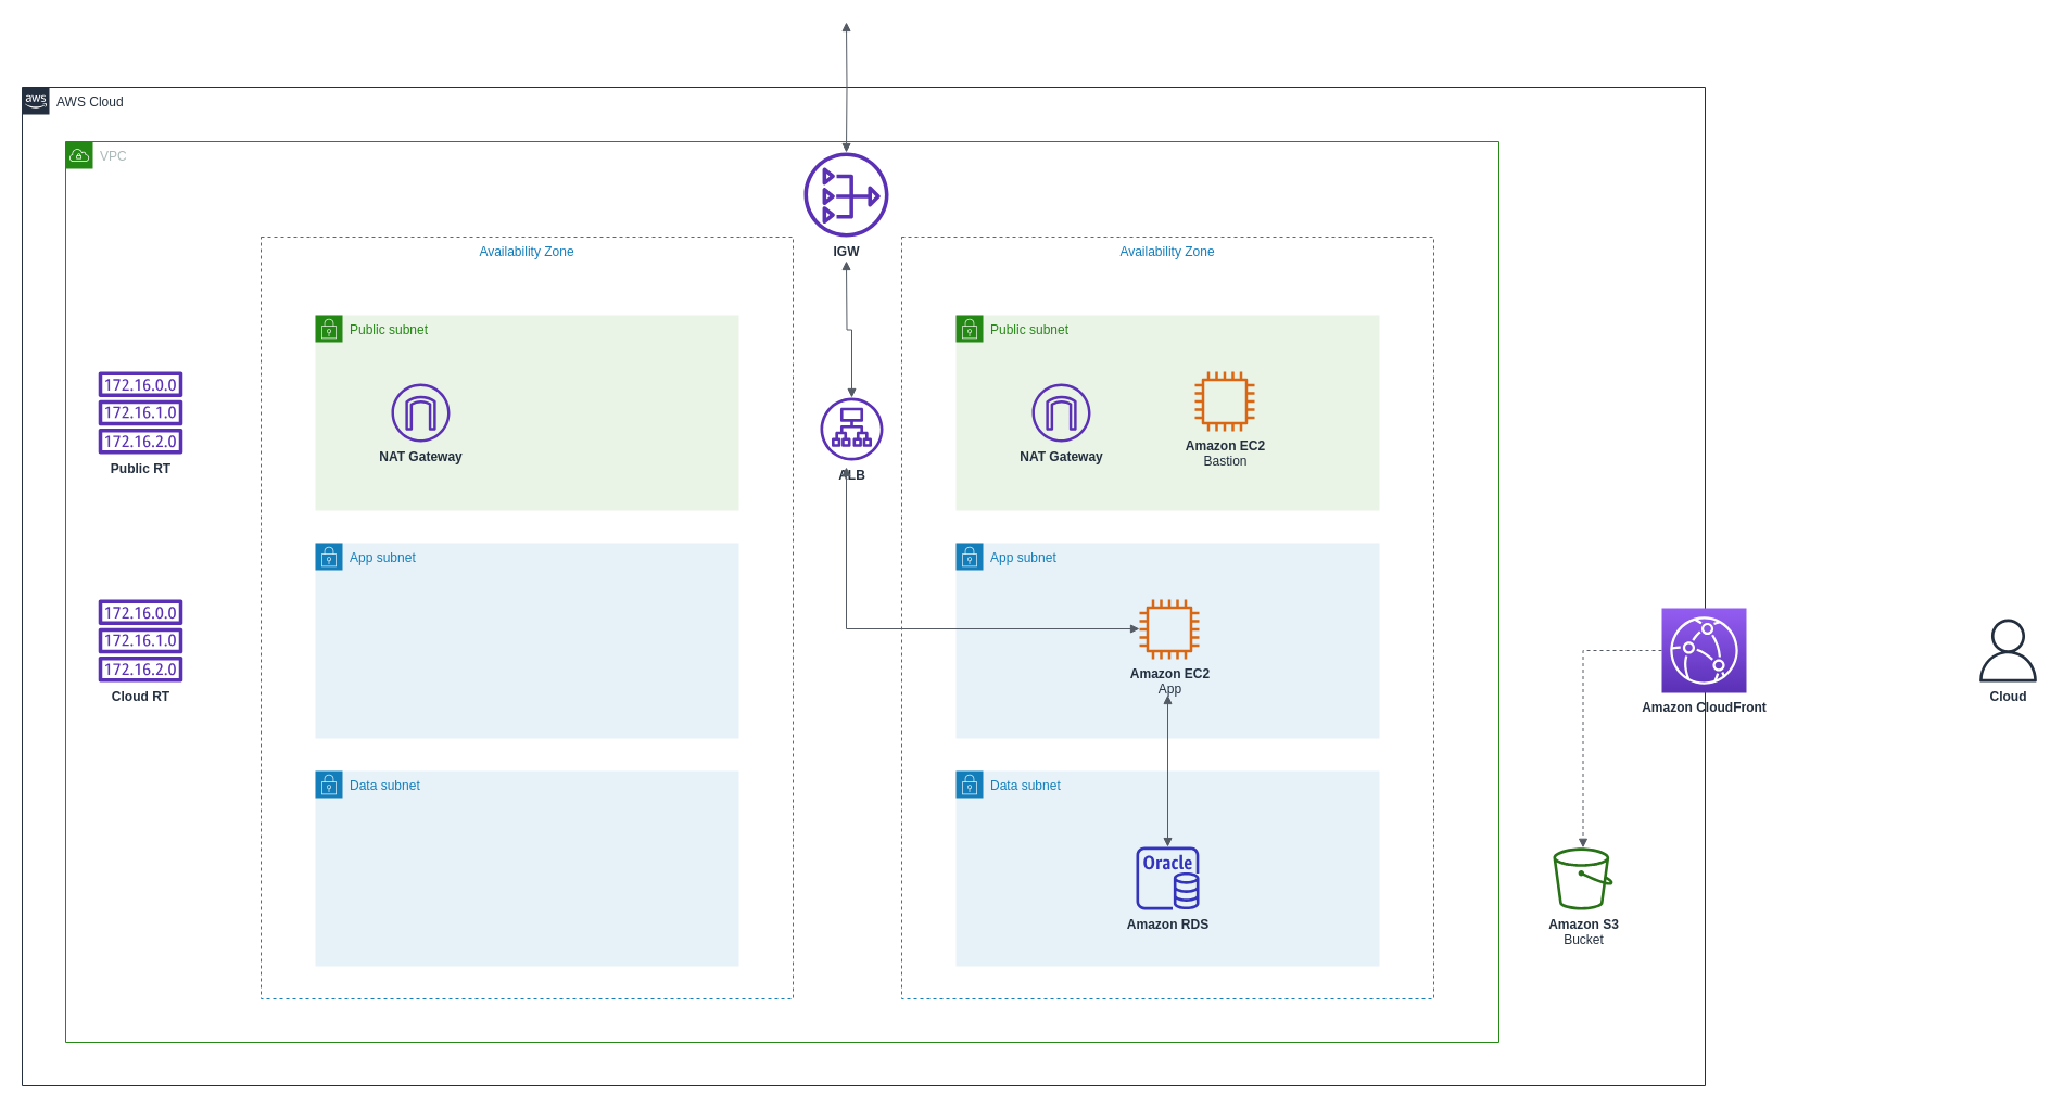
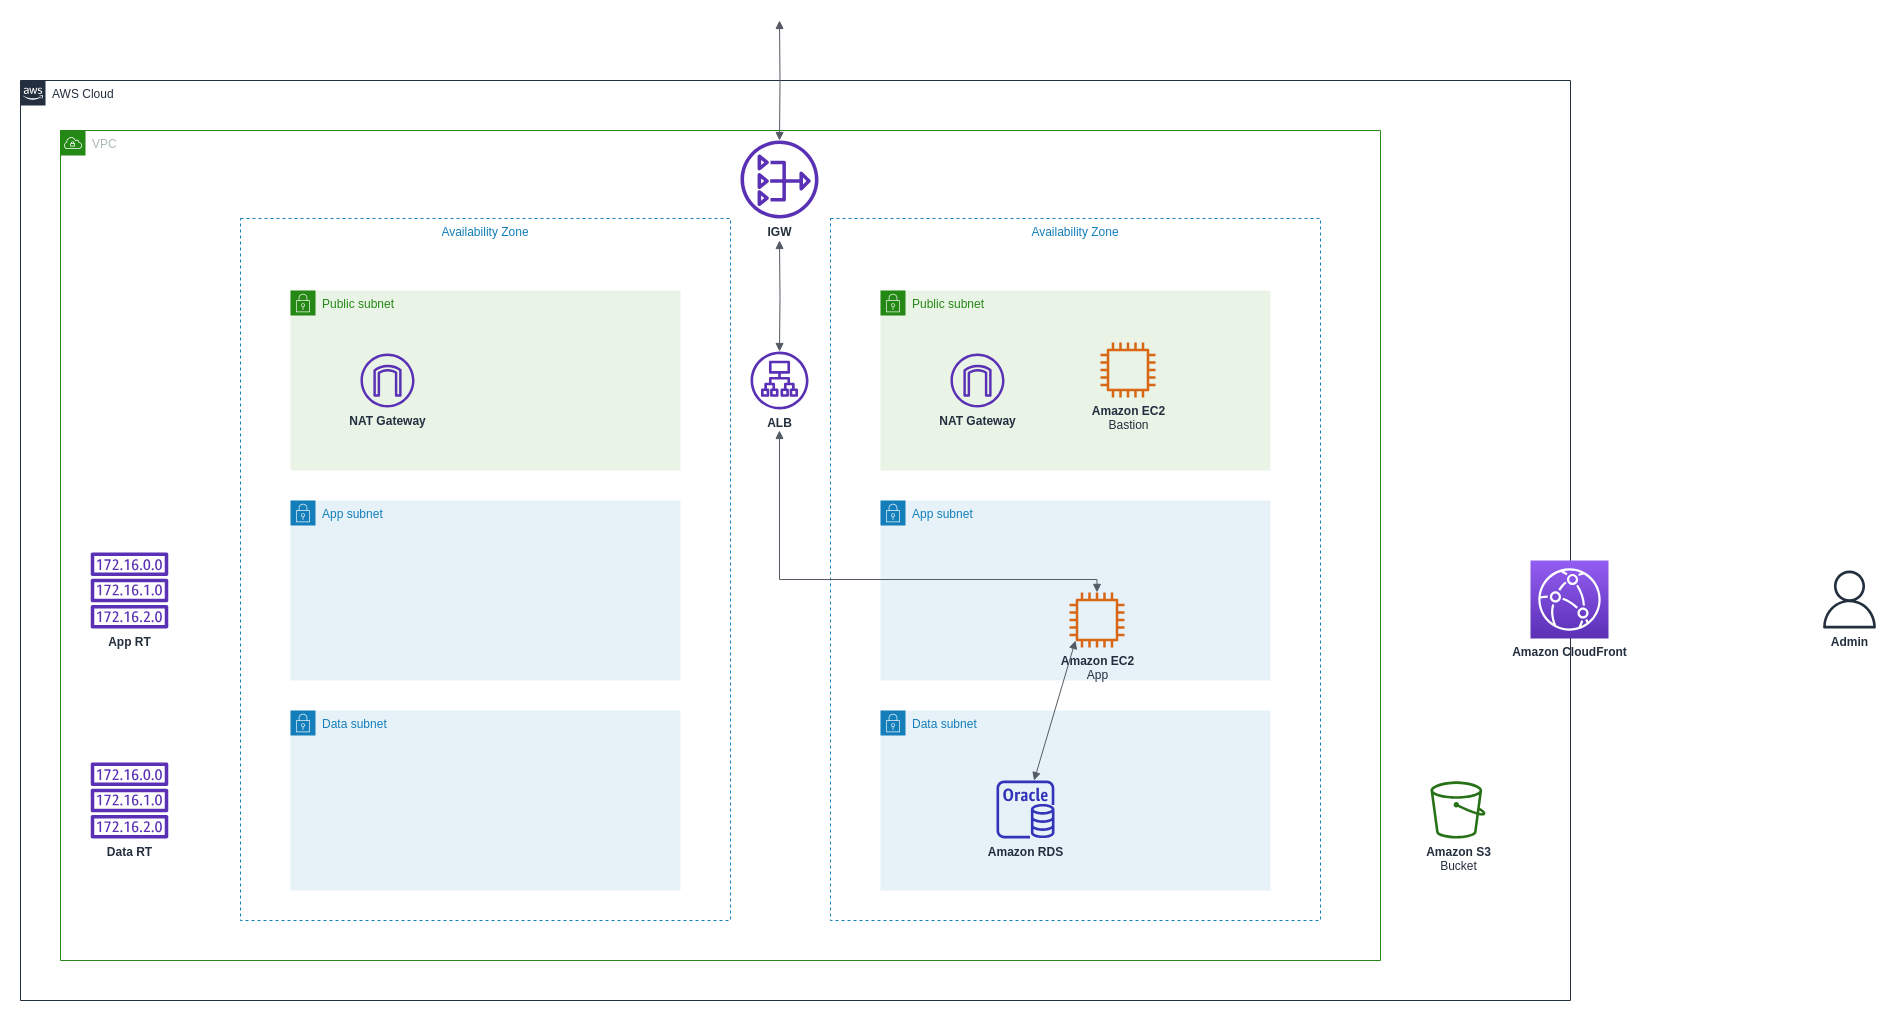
- <mxCell id="4" value="&lt;b&gt;Public RT&lt;/b&gt;" style="outlineConnect=0;fontColor=#232F3E;gradientColor=none;fillColor=#5A30B5;strokeColor=none;dashed=0;verticalLabelPosition=bottom;verticalAlign=top;align=center;html=1;fontSize=12;fontStyle=0;aspect=fixed;pointerEvents=1;shape=mxgraph.aws4.route_table;" vertex="1" parent="1"><mxGeometry x="90" y="342" width="78" height="76" as="geometry" /></mxCell>
- <mxCell id="26" value="&lt;b&gt;ALB&lt;/b&gt;" style="outlineConnect=0;fontColor=#232F3E;gradientColor=none;fillColor=#5A30B5;strokeColor=none;dashed=0;verticalLabelPosition=bottom;verticalAlign=top;align=center;html=1;fontSize=12;fontStyle=0;aspect=fixed;pointerEvents=1;shape=mxgraph.aws4.application_load_balancer;" vertex="1" parent="1"><mxGeometry x="755" y="366" width="58" height="58" as="geometry" /></mxCell>
+ <mxCell id="26" value="&lt;b&gt;ALB&lt;/b&gt;" style="outlineConnect=0;fontColor=#232F3E;gradientColor=none;fillColor=#5A30B5;strokeColor=none;dashed=0;verticalLabelPosition=bottom;verticalAlign=top;align=center;html=1;fontSize=12;fontStyle=0;aspect=fixed;pointerEvents=1;shape=mxgraph.aws4.application_load_balancer;" vertex="1" parent="1"><mxGeometry x="750" y="351" width="58" height="58" as="geometry" /></mxCell>
- <mxCell id="23" value="&lt;div&gt;&lt;b&gt;Amazon EC2&lt;/b&gt;&lt;/div&gt;&lt;div&gt;App&lt;br&gt;&lt;/div&gt;" style="outlineConnect=0;fontColor=#232F3E;gradientColor=none;fillColor=#D86613;strokeColor=none;dashed=0;verticalLabelPosition=bottom;verticalAlign=top;align=center;html=1;fontSize=12;fontStyle=0;aspect=fixed;pointerEvents=1;shape=mxgraph.aws4.instance2;" vertex="1" parent="1"><mxGeometry x="1049" y="551.9" width="55" height="55" as="geometry" /></mxCell>
+ <mxCell id="23" value="&lt;div&gt;&lt;b&gt;Amazon EC2&lt;/b&gt;&lt;/div&gt;&lt;div&gt;App&lt;br&gt;&lt;/div&gt;" style="outlineConnect=0;fontColor=#232F3E;gradientColor=none;fillColor=#D86613;strokeColor=none;dashed=0;verticalLabelPosition=bottom;verticalAlign=top;align=center;html=1;fontSize=12;fontStyle=0;aspect=fixed;pointerEvents=1;shape=mxgraph.aws4.instance2;" vertex="1" parent="1"><mxGeometry x="1069" y="591.9" width="55" height="55" as="geometry" /></mxCell>
- <mxCell id="5" value="&lt;b&gt;Cloud RT&lt;/b&gt;" style="outlineConnect=0;fontColor=#232F3E;gradientColor=none;fillColor=#5A30B5;strokeColor=none;dashed=0;verticalLabelPosition=bottom;verticalAlign=top;align=center;html=1;fontSize=12;fontStyle=0;aspect=fixed;pointerEvents=1;shape=mxgraph.aws4.route_table;" vertex="1" parent="1"><mxGeometry x="90" y="552" width="78" height="76" as="geometry" /></mxCell>
+ <mxCell id="5" value="&lt;b&gt;App RT&lt;/b&gt;" style="outlineConnect=0;fontColor=#232F3E;gradientColor=none;fillColor=#5A30B5;strokeColor=none;dashed=0;verticalLabelPosition=bottom;verticalAlign=top;align=center;html=1;fontSize=12;fontStyle=0;aspect=fixed;pointerEvents=1;shape=mxgraph.aws4.route_table;" vertex="1" parent="1"><mxGeometry x="90" y="552" width="78" height="76" as="geometry" /></mxCell>
- <mxCell id="20" value="&lt;b&gt;Cloud&lt;/b&gt;" style="outlineConnect=0;fontColor=#232F3E;gradientColor=none;fillColor=#232F3E;strokeColor=none;dashed=0;verticalLabelPosition=bottom;verticalAlign=top;align=center;html=1;fontSize=12;fontStyle=0;aspect=fixed;pointerEvents=1;shape=mxgraph.aws4.user;" vertex="1" parent="1"><mxGeometry x="1820" y="570" width="58" height="58" as="geometry" /></mxCell>
+ <mxCell id="20" value="&lt;b&gt;Admin&lt;/b&gt;" style="outlineConnect=0;fontColor=#232F3E;gradientColor=none;fillColor=#232F3E;strokeColor=none;dashed=0;verticalLabelPosition=bottom;verticalAlign=top;align=center;html=1;fontSize=12;fontStyle=0;aspect=fixed;pointerEvents=1;shape=mxgraph.aws4.user;" vertex="1" parent="1"><mxGeometry x="1820" y="570" width="58" height="58" as="geometry" /></mxCell>
- <mxCell id="24" value="" style="edgeStyle=orthogonalEdgeStyle;html=1;endArrow=block;elbow=vertical;startArrow=none;endFill=1;strokeColor=#545B64;rounded=0;dashed=1;" edge="1" parent="1" source="19" target="12"><mxGeometry width="100" relative="1" as="geometry"><mxPoint x="1740" y="790" as="sourcePoint" /><mxPoint x="1840" y="790" as="targetPoint" /></mxGeometry></mxCell>
+ <mxCell id="6" value="&lt;b&gt;Data RT&lt;/b&gt;" style="outlineConnect=0;fontColor=#232F3E;gradientColor=none;fillColor=#5A30B5;strokeColor=none;dashed=0;verticalLabelPosition=bottom;verticalAlign=top;align=center;html=1;fontSize=12;fontStyle=0;aspect=fixed;pointerEvents=1;shape=mxgraph.aws4.route_table;" vertex="1" parent="1"><mxGeometry x="90" y="762" width="78" height="76" as="geometry" /></mxCell>
- <mxCell id="22" value="&lt;div&gt;&lt;b&gt;Amazon RDS&lt;/b&gt;&lt;/div&gt;" style="outlineConnect=0;fontColor=#232F3E;gradientColor=none;fillColor=#3334B9;strokeColor=none;dashed=0;verticalLabelPosition=bottom;verticalAlign=top;align=center;html=1;fontSize=12;fontStyle=0;aspect=fixed;pointerEvents=1;shape=mxgraph.aws4.rds_oracle_instance;" vertex="1" parent="1"><mxGeometry x="1046" y="780" width="58" height="58" as="geometry" /></mxCell>
+ <mxCell id="22" value="&lt;div&gt;&lt;b&gt;Amazon RDS&lt;/b&gt;&lt;/div&gt;" style="outlineConnect=0;fontColor=#232F3E;gradientColor=none;fillColor=#3334B9;strokeColor=none;dashed=0;verticalLabelPosition=bottom;verticalAlign=top;align=center;html=1;fontSize=12;fontStyle=0;aspect=fixed;pointerEvents=1;shape=mxgraph.aws4.rds_oracle_instance;" vertex="1" parent="1"><mxGeometry x="996" y="780" width="58" height="58" as="geometry" /></mxCell>
